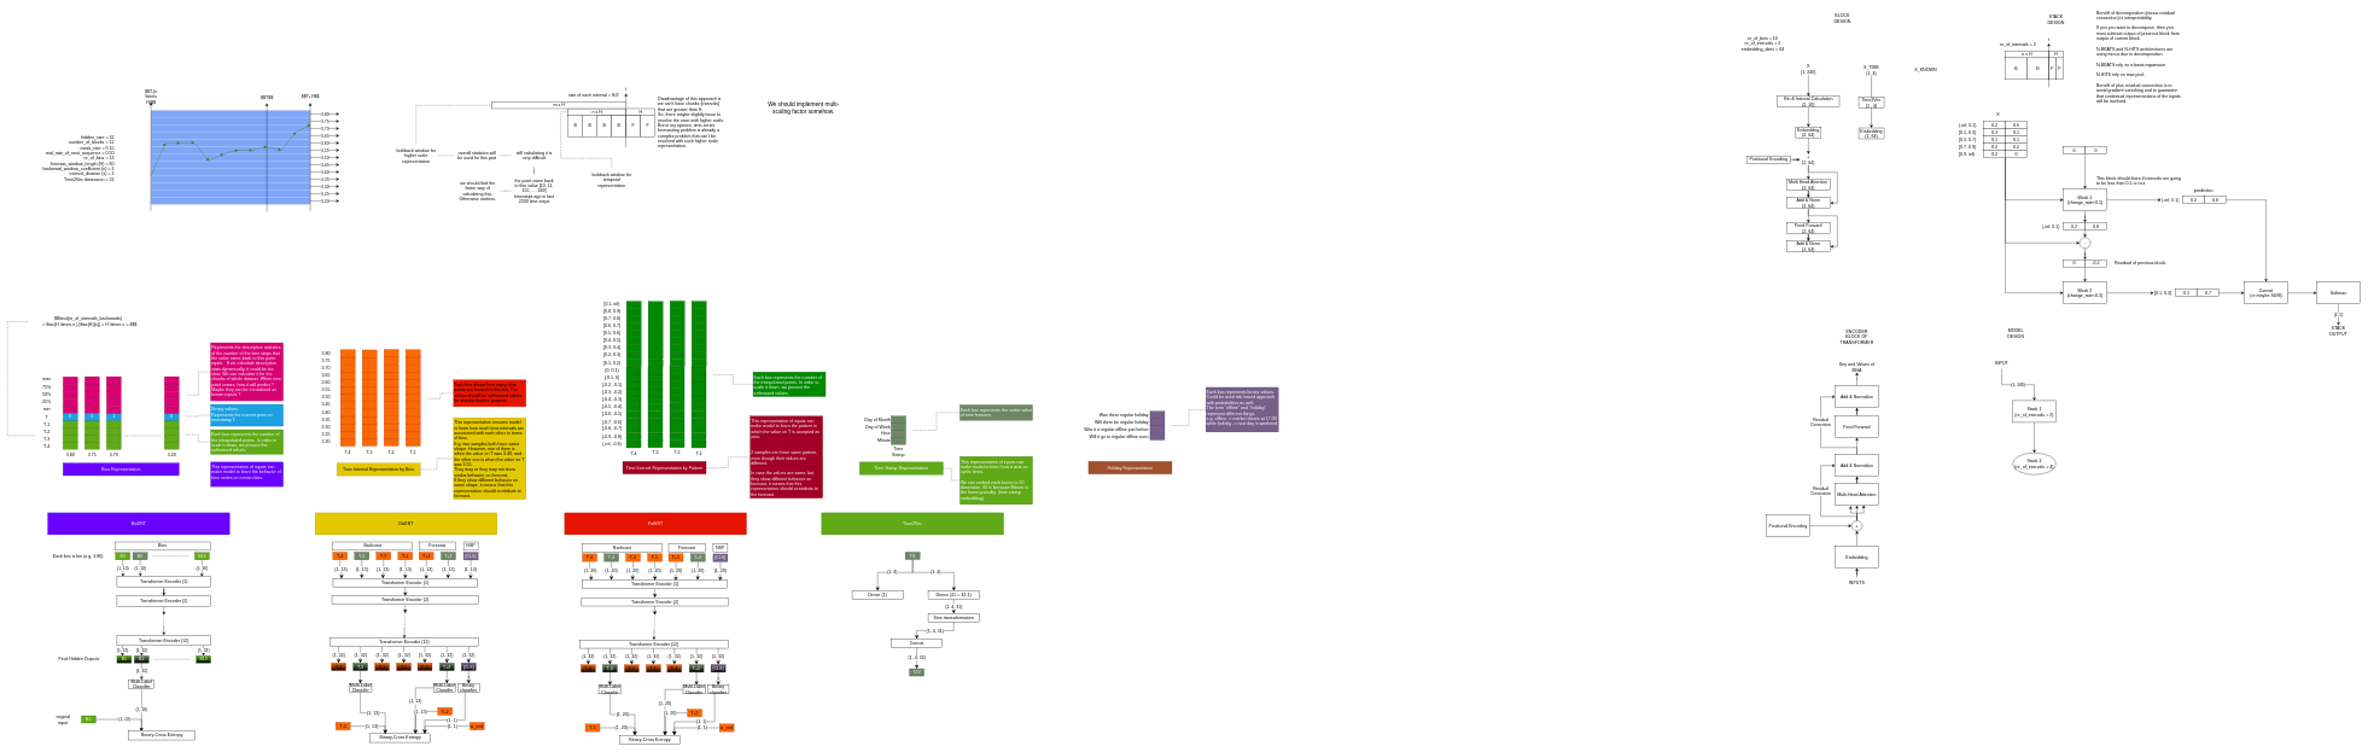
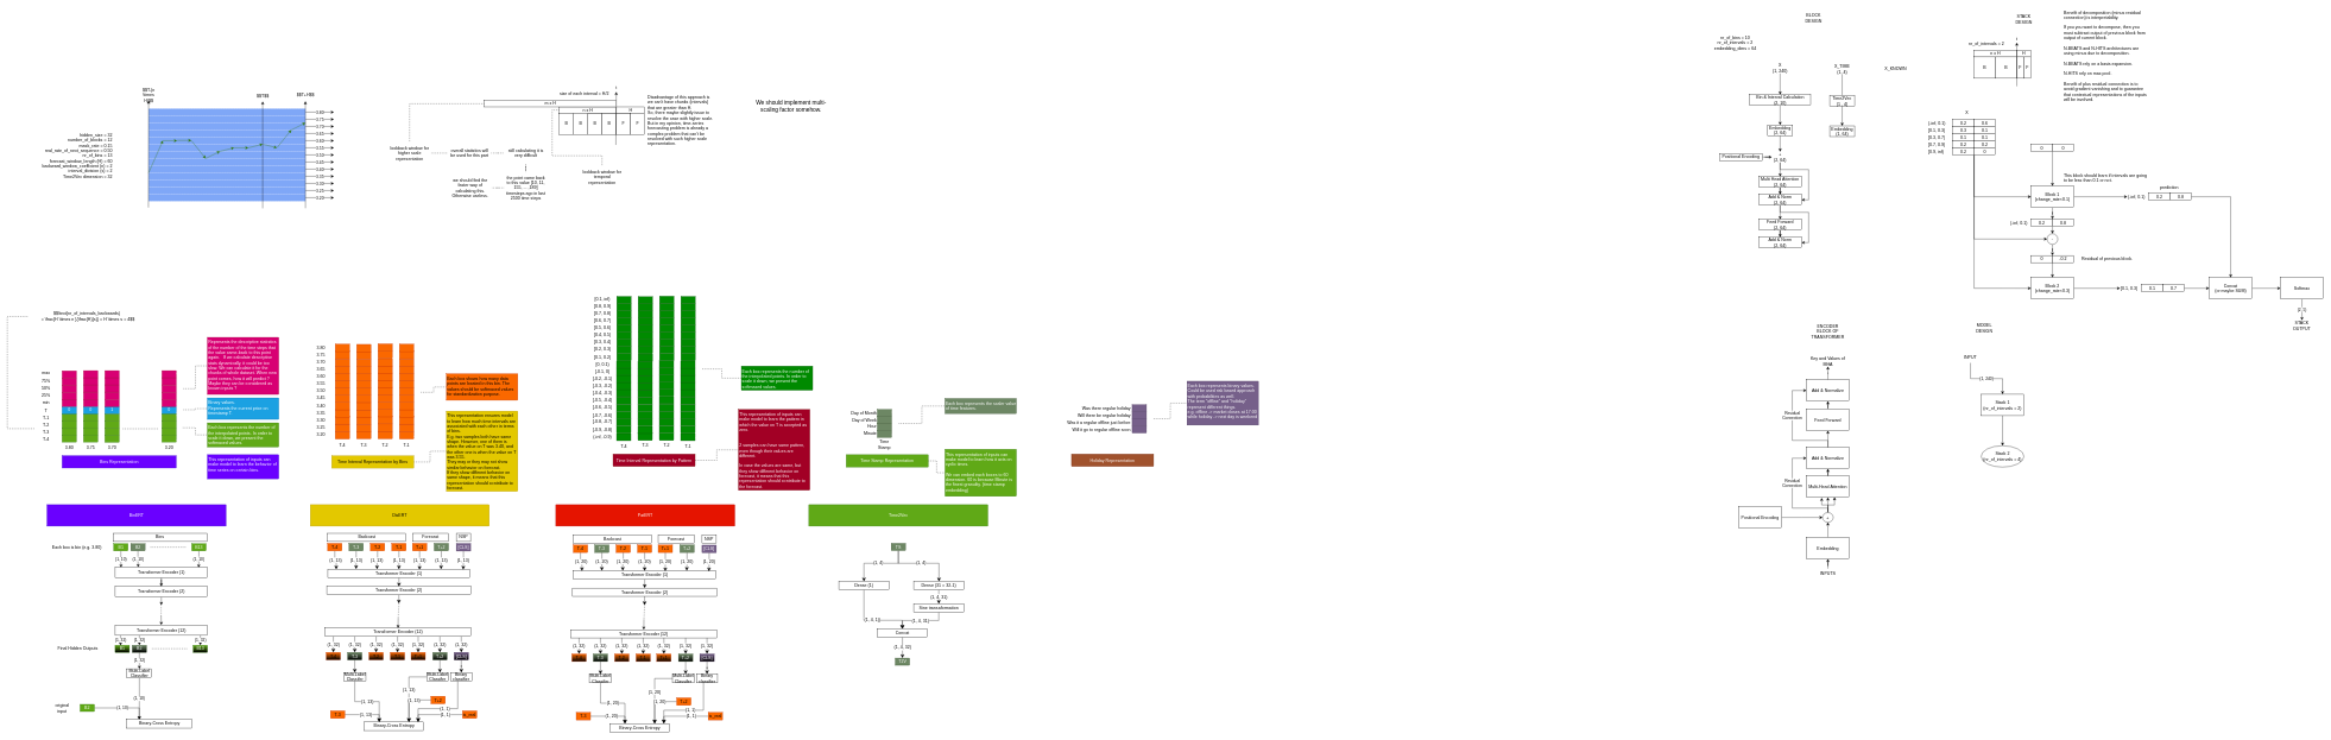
- <mxCell id="438" value="Each box shows how many data points are located in this bin. The values should be softmaxed values for standardization purpose." style="whiteSpace=wrap;html=1;glass=0;fillStyle=solid;strokeColor=#C73500;align=left;horizontal=1;verticalAlign=top;fillColor=#e51400;fontColor=#000000;" parent="1" vertex="1"><mxGeometry x="1252.2" y="1048.21" width="200" height="74.06" as="geometry" /></mxCell>
+ <mxCell id="438" value="Each box shows how many data points are located in this bin. The values should be softmaxed values for standardization purpose." style="whiteSpace=wrap;html=1;glass=0;fillStyle=solid;strokeColor=#C73500;align=left;horizontal=1;verticalAlign=top;fillColor=#fa6800;fontColor=#000000;" parent="1" vertex="1"><mxGeometry x="1252.2" y="1048.21" width="200" height="74.06" as="geometry" /></mxCell>
+ <mxCell id="622" value="(1, 4, 1))" style="edgeStyle=orthogonalEdgeStyle;rounded=0;orthogonalLoop=1;jettySize=auto;html=1;fontSize=12;endArrow=classic;endFill=1;startSize=8;endSize=8;" edge="1" parent="1" source="623" target="629"><mxGeometry relative="1" as="geometry"><Array as="points"><mxPoint x="2423" y="1740" /><mxPoint x="2531" y="1740" /></Array></mxGeometry></mxCell>
